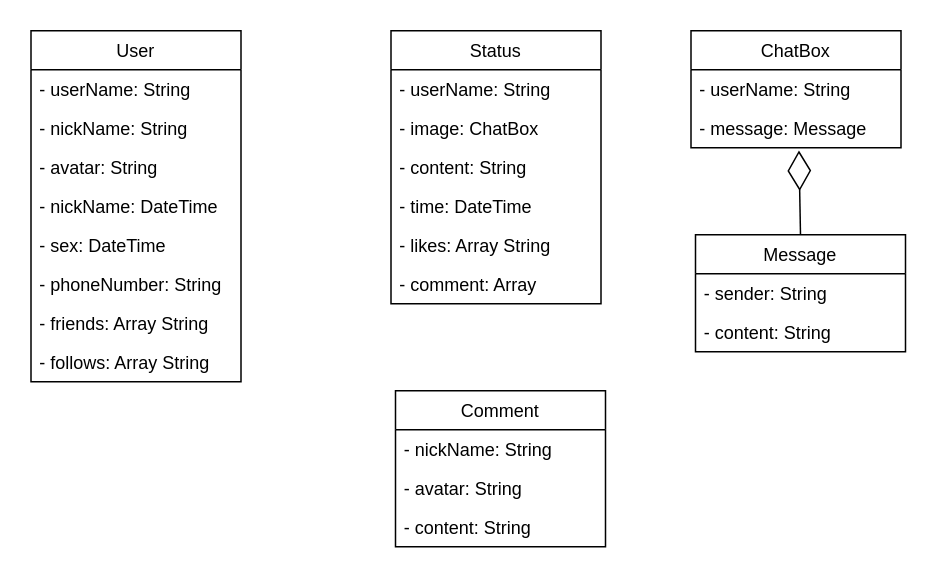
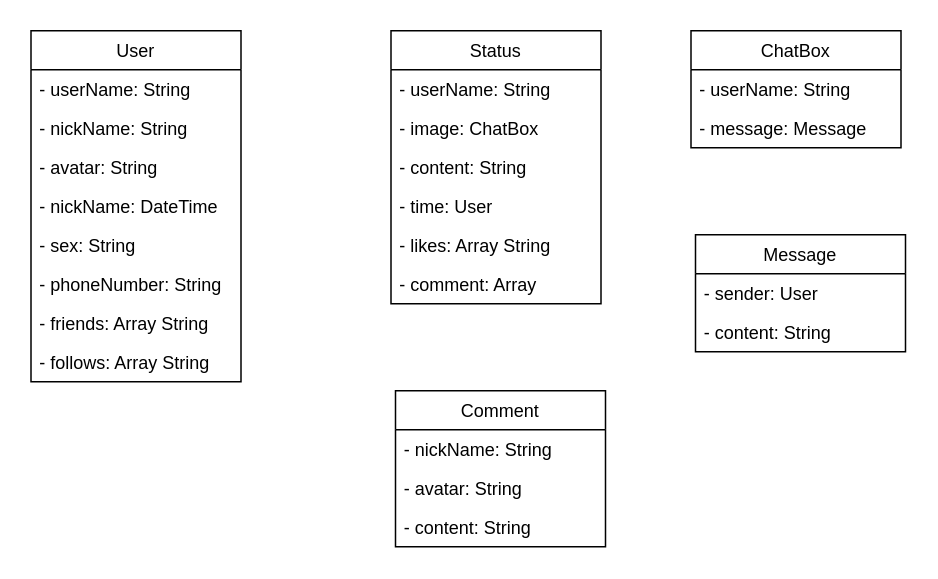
- <mxCell id="15" value="- time: DateTime" style="text;strokeColor=none;fillColor=none;align=left;verticalAlign=top;spacingLeft=4;spacingRight=4;overflow=hidden;rotatable=0;points=[[0,0.5],[1,0.5]];portConstraint=eastwest;" vertex="1" parent="11"><mxGeometry y="104" width="140" height="26" as="geometry" /></mxCell>
+ <mxCell id="15" value="- time: User" style="text;strokeColor=none;fillColor=none;align=left;verticalAlign=top;spacingLeft=4;spacingRight=4;overflow=hidden;rotatable=0;points=[[0,0.5],[1,0.5]];portConstraint=eastwest;" vertex="1" parent="11"><mxGeometry y="104" width="140" height="26" as="geometry" /></mxCell>
- <mxCell id="28" value="" style="endArrow=diamondThin;endFill=0;endSize=24;html=1;entryX=0.514;entryY=1.071;entryDx=0;entryDy=0;entryPerimeter=0;exitX=0.5;exitY=0;exitDx=0;exitDy=0;" edge="1" parent="1" source="25" target="24"><mxGeometry width="160" relative="1" as="geometry"><mxPoint x="532" y="150" as="sourcePoint" /><mxPoint x="580" y="130" as="targetPoint" /></mxGeometry></mxCell>
- <mxCell id="7" value="- sex: DateTime" style="text;strokeColor=none;fillColor=none;align=left;verticalAlign=top;spacingLeft=4;spacingRight=4;overflow=hidden;rotatable=0;points=[[0,0.5],[1,0.5]];portConstraint=eastwest;" vertex="1" parent="2"><mxGeometry y="130" width="140" height="26" as="geometry" /></mxCell>
+ <mxCell id="7" value="- sex: String" style="text;strokeColor=none;fillColor=none;align=left;verticalAlign=top;spacingLeft=4;spacingRight=4;overflow=hidden;rotatable=0;points=[[0,0.5],[1,0.5]];portConstraint=eastwest;" vertex="1" parent="2"><mxGeometry y="130" width="140" height="26" as="geometry" /></mxCell>
- <mxCell id="26" value="- sender: String" style="text;strokeColor=none;fillColor=none;align=left;verticalAlign=top;spacingLeft=4;spacingRight=4;overflow=hidden;rotatable=0;points=[[0,0.5],[1,0.5]];portConstraint=eastwest;" vertex="1" parent="25"><mxGeometry y="26" width="140" height="26" as="geometry" /></mxCell>
+ <mxCell id="26" value="- sender: User" style="text;strokeColor=none;fillColor=none;align=left;verticalAlign=top;spacingLeft=4;spacingRight=4;overflow=hidden;rotatable=0;points=[[0,0.5],[1,0.5]];portConstraint=eastwest;" vertex="1" parent="25"><mxGeometry y="26" width="140" height="26" as="geometry" /></mxCell>
